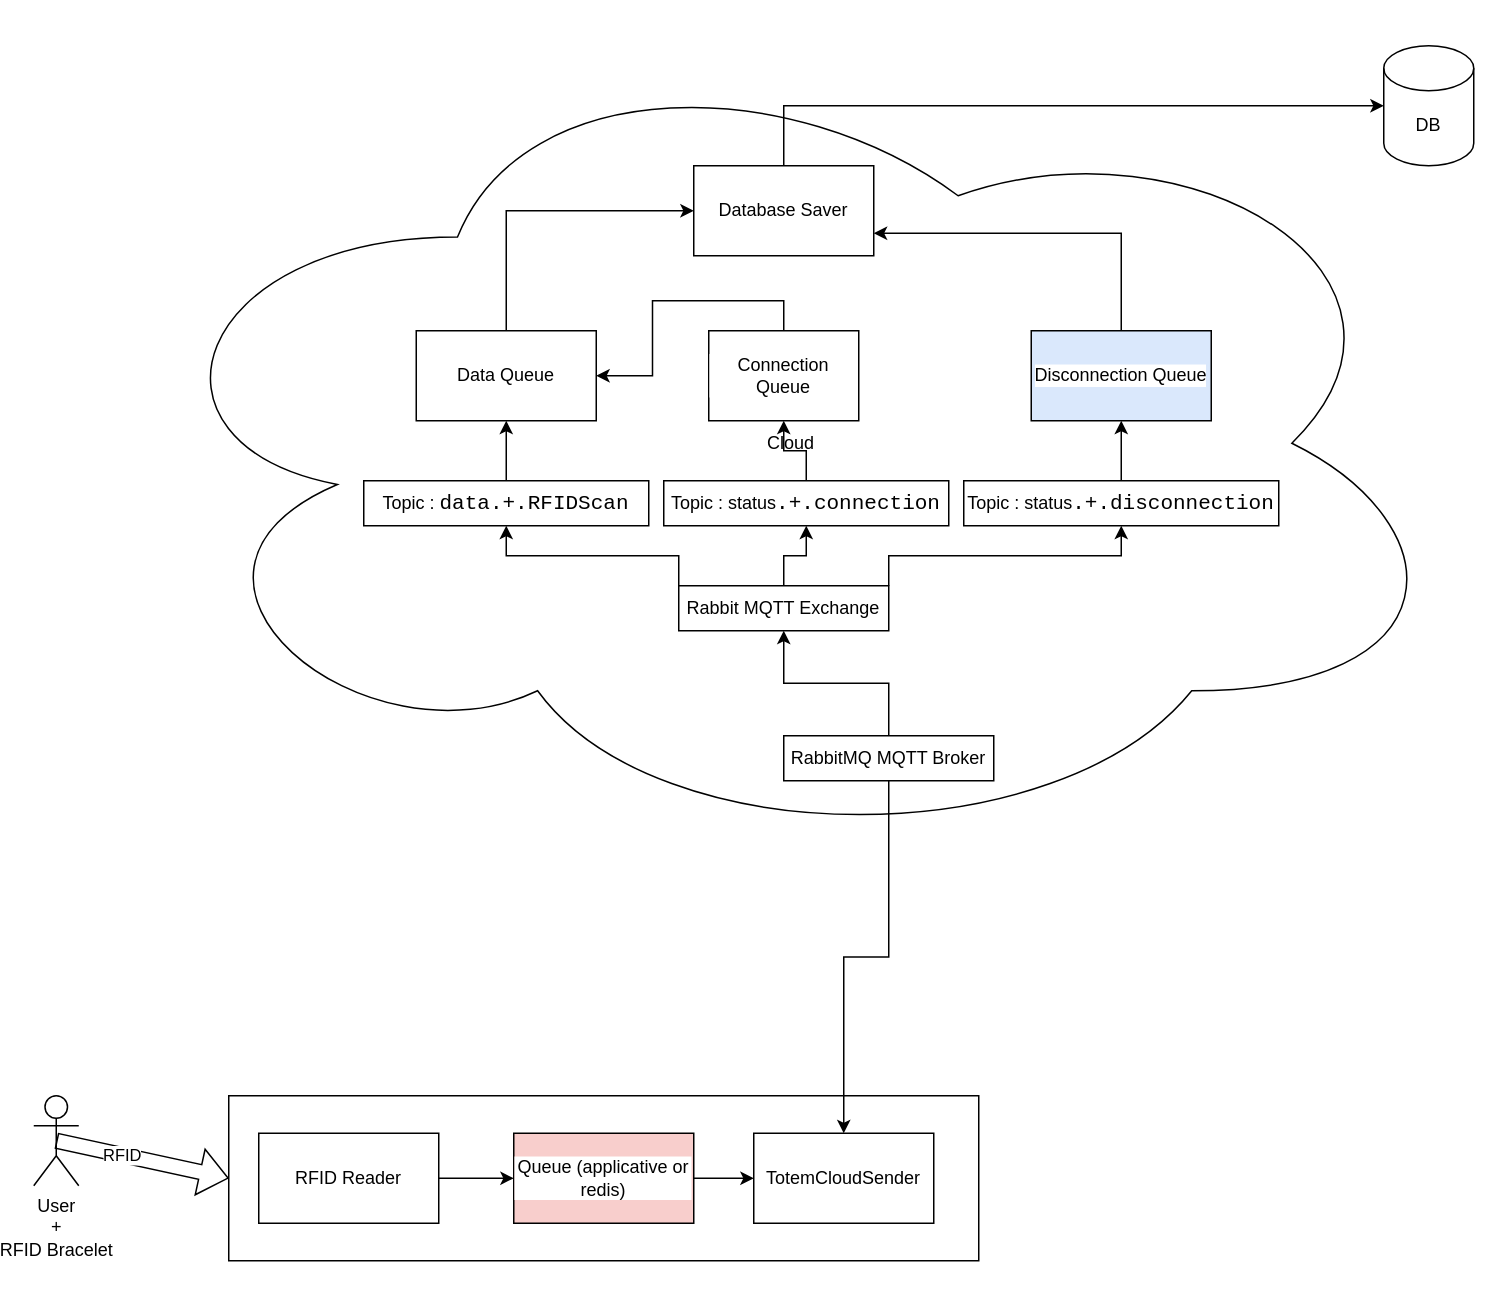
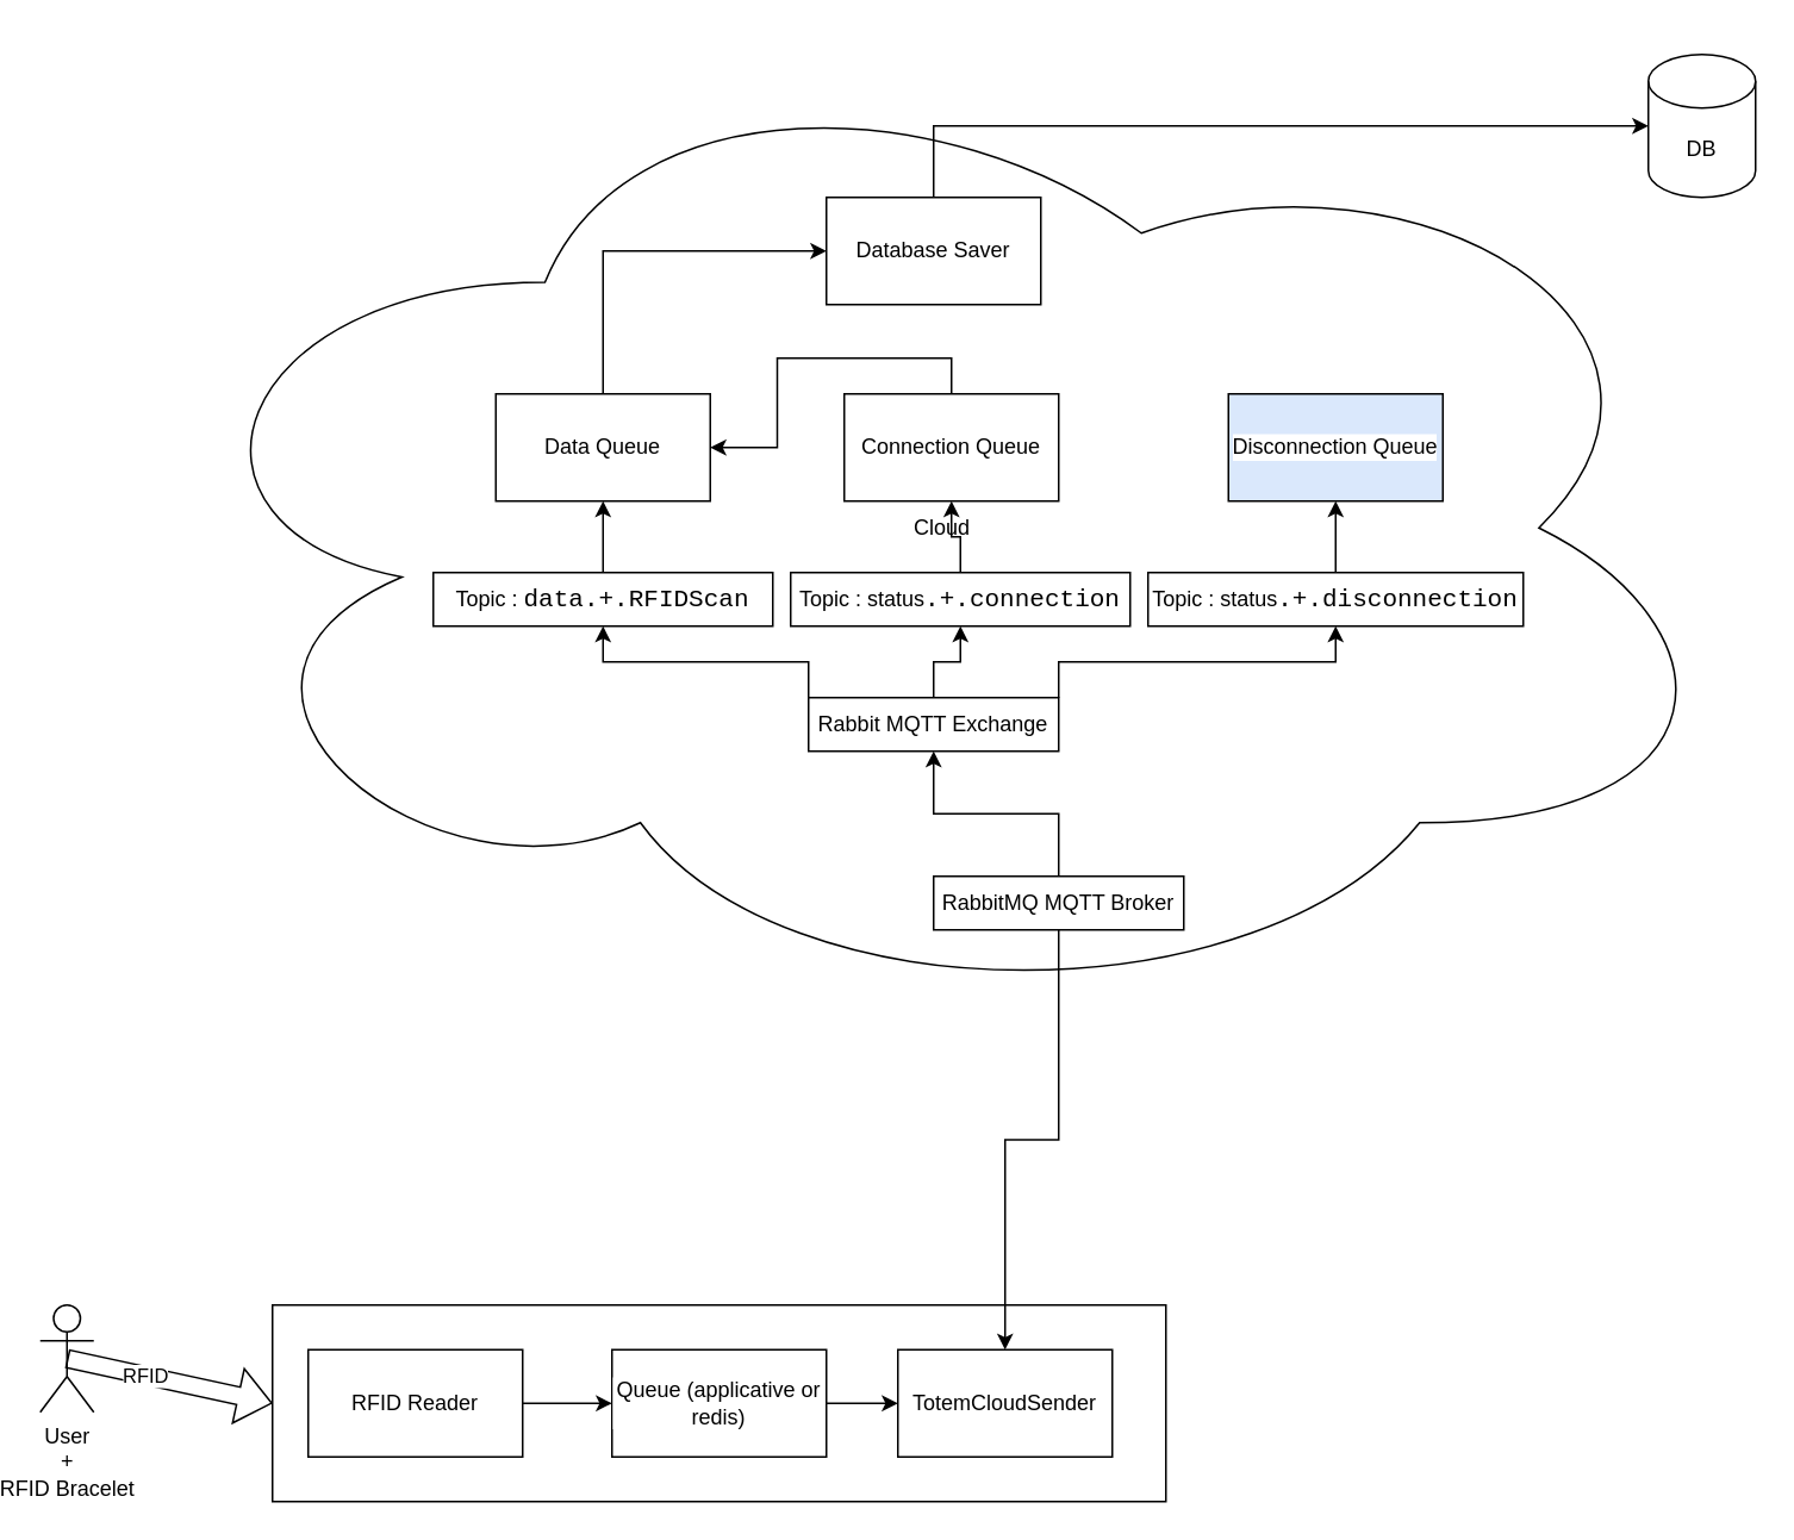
- <mxCell id="20" style="edgeStyle=orthogonalEdgeStyle;rounded=0;orthogonalLoop=1;jettySize=auto;html=1;exitX=0.5;exitY=0;exitDx=0;exitDy=0;entryX=1;entryY=0.75;entryDx=0;entryDy=0;fontColor=#000000;" edge="1" parent="1" source="21" target="27"><mxGeometry relative="1" as="geometry" /></mxCell>
- <mxCell id="23" value="Connection Queue" style="rounded=0;whiteSpace=wrap;html=1;labelBackgroundColor=#FFFFFF;fontColor=#000000;" vertex="1" parent="1"><mxGeometry x="470" y="220" width="100" height="60" as="geometry" /></mxCell>
+ <mxCell id="23" value="Connection Queue" style="rounded=0;whiteSpace=wrap;html=1;labelBackgroundColor=#FFFFFF;fontColor=#000000;" vertex="1" parent="1"><mxGeometry x="470" y="220" width="120" height="60" as="geometry" /></mxCell>
- <mxCell id="32" value="Queue (applicative or redis)" style="rounded=0;whiteSpace=wrap;html=1;labelBackgroundColor=#FFFFFF;fontColor=#000000;fillColor=#f8cecc;" vertex="1" parent="1"><mxGeometry x="340" y="755" width="120" height="60" as="geometry" /></mxCell>
+ <mxCell id="32" value="Queue (applicative or redis)" style="rounded=0;whiteSpace=wrap;html=1;labelBackgroundColor=#FFFFFF;fontColor=#000000;" vertex="1" parent="1"><mxGeometry x="340" y="755" width="120" height="60" as="geometry" /></mxCell>
